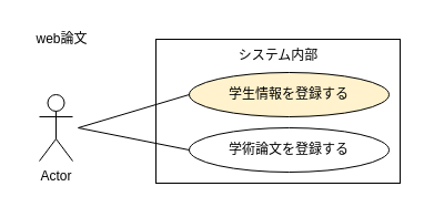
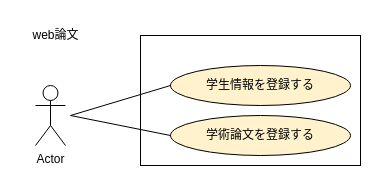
- <mxCell id="5" value="システム内部" style="text;html=1;align=center;verticalAlign=middle;resizable=0;points=[];autosize=1;strokeColor=none;fillColor=none;" vertex="1" parent="1"><mxGeometry x="200" y="35" width="100" height="30" as="geometry" /></mxCell>
- <mxCell id="7" value="学術論文を登録する" style="ellipse;whiteSpace=wrap;html=1;" vertex="1" parent="1"><mxGeometry x="170" y="115" width="180" height="40" as="geometry" /></mxCell>
+ <mxCell id="7" value="学術論文を登録する" style="ellipse;whiteSpace=wrap;html=1;fillColor=#fff2cc;" vertex="1" parent="1"><mxGeometry x="170" y="115" width="180" height="40" as="geometry" /></mxCell>
